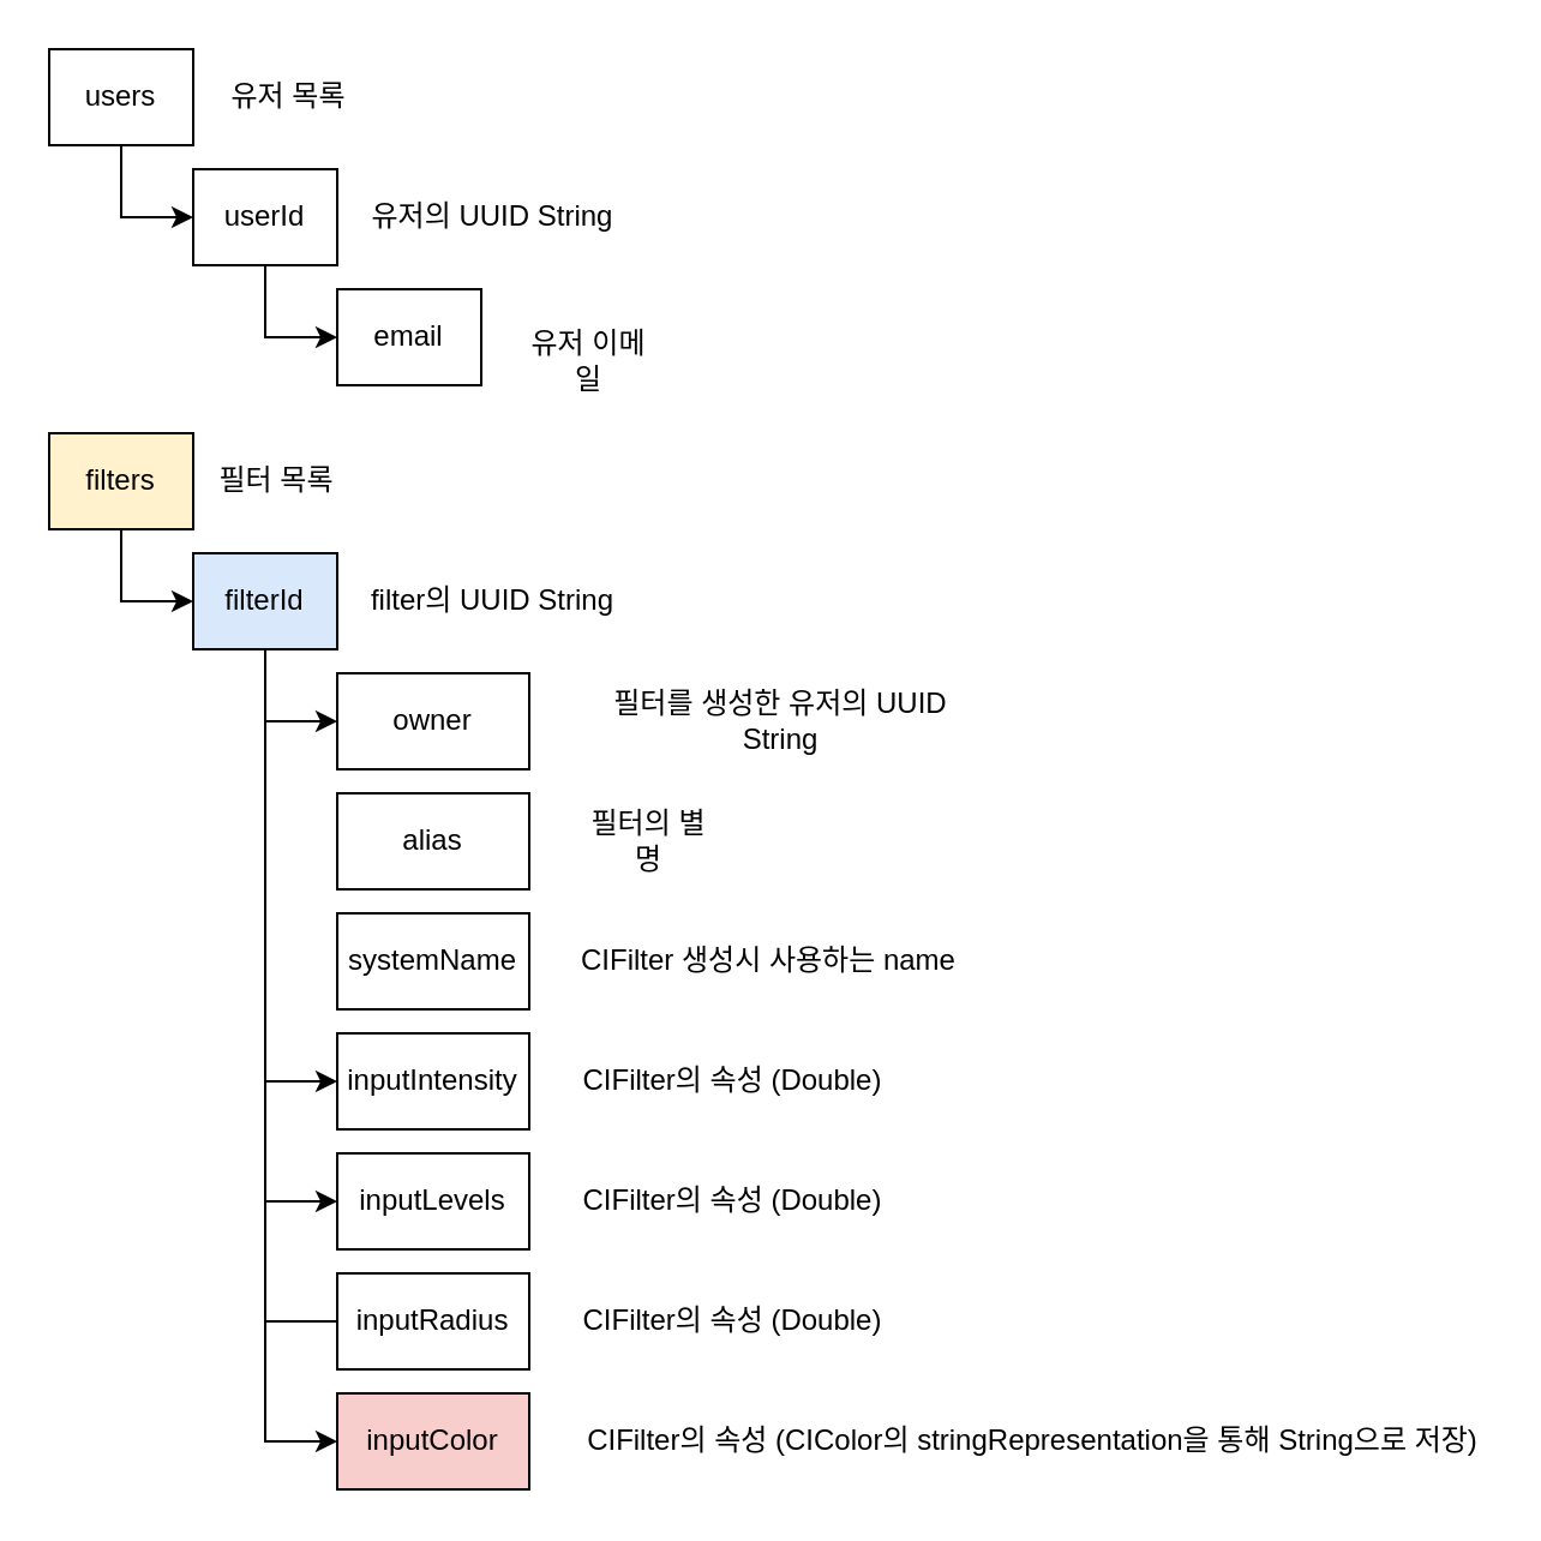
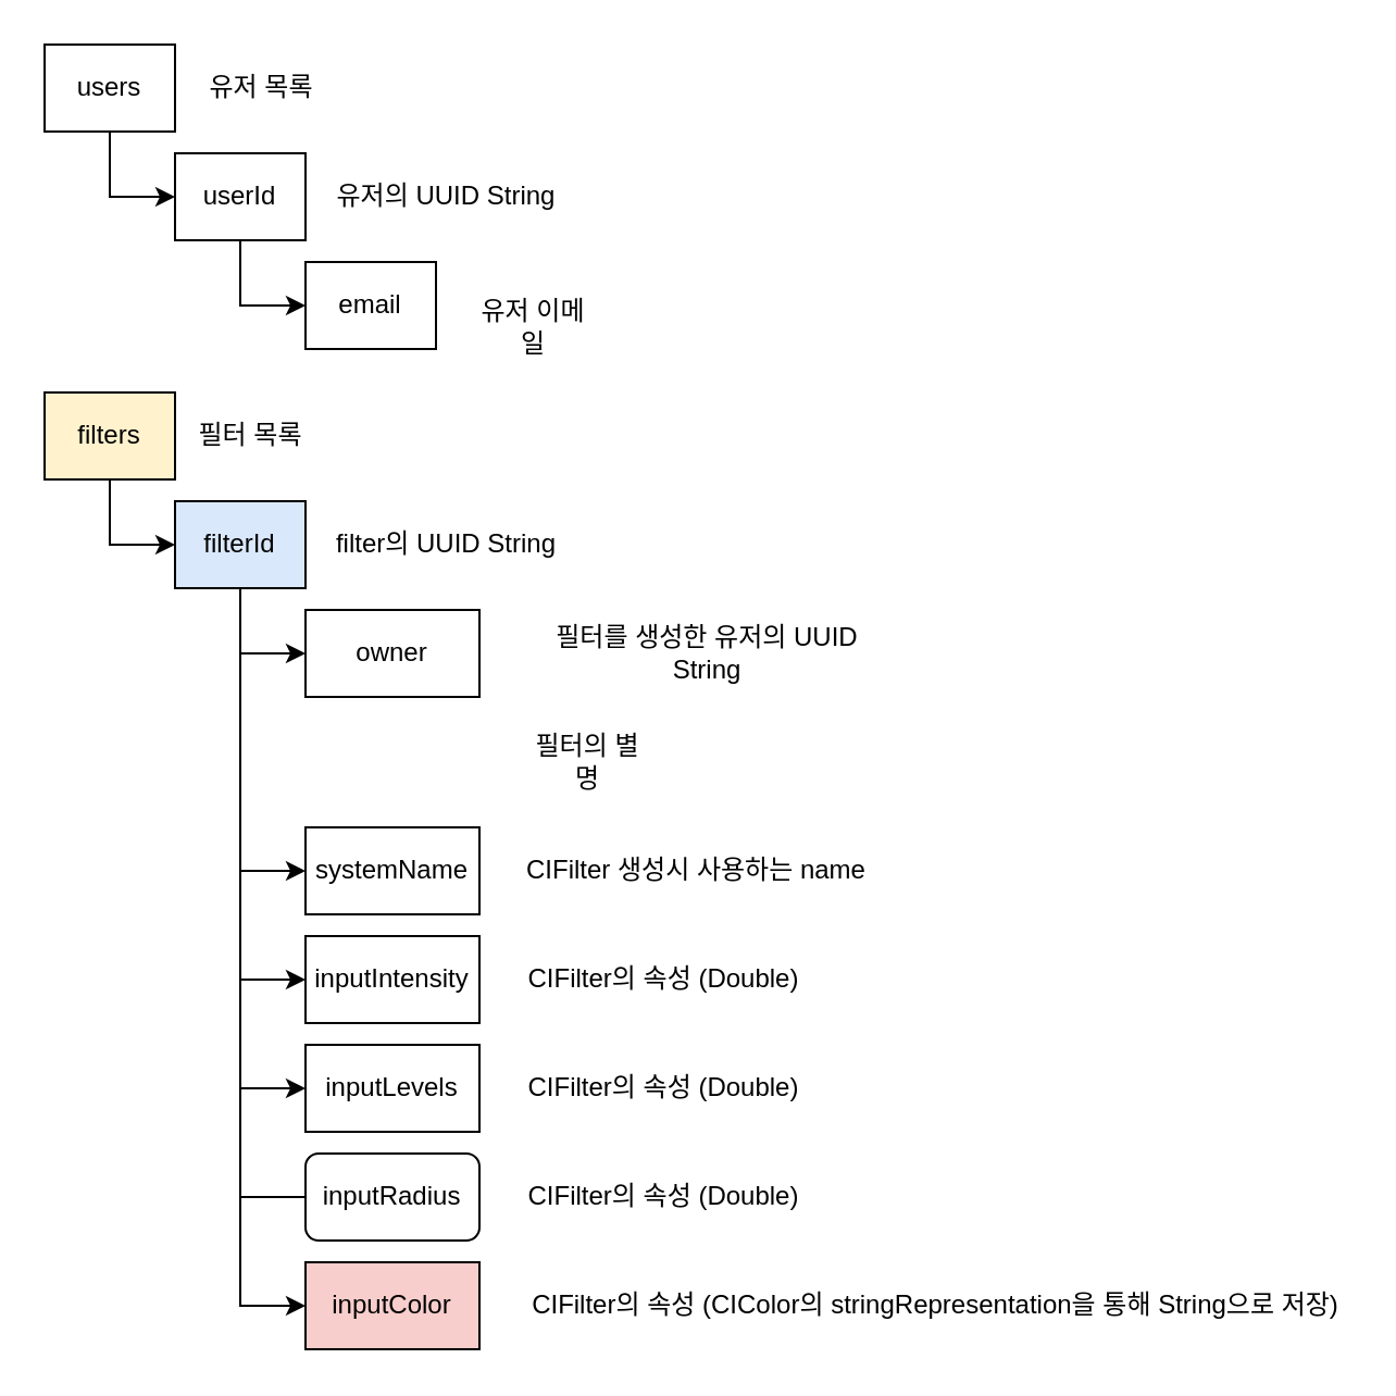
- <mxCell id="14" value="alias" style="rounded=0;whiteSpace=wrap;html=1;" parent="1" vertex="1"><mxGeometry x="140" y="330" width="80" height="40" as="geometry" /></mxCell>
+ <mxCell id="8" style="edgeStyle=orthogonalEdgeStyle;rounded=0;orthogonalLoop=1;jettySize=auto;html=1;entryX=0;entryY=0.5;entryDx=0;entryDy=0;" parent="1" source="13" target="16" edge="1"><mxGeometry relative="1" as="geometry" /></mxCell>
- <mxCell id="20" value="inputRadius" style="rounded=0;whiteSpace=wrap;html=1;" parent="1" vertex="1"><mxGeometry x="140" y="530" width="80" height="40" as="geometry" /></mxCell>
+ <mxCell id="20" value="inputRadius" style="whiteSpace=wrap;html=1;rounded=1;" parent="1" vertex="1"><mxGeometry x="140" y="530" width="80" height="40" as="geometry" /></mxCell>
